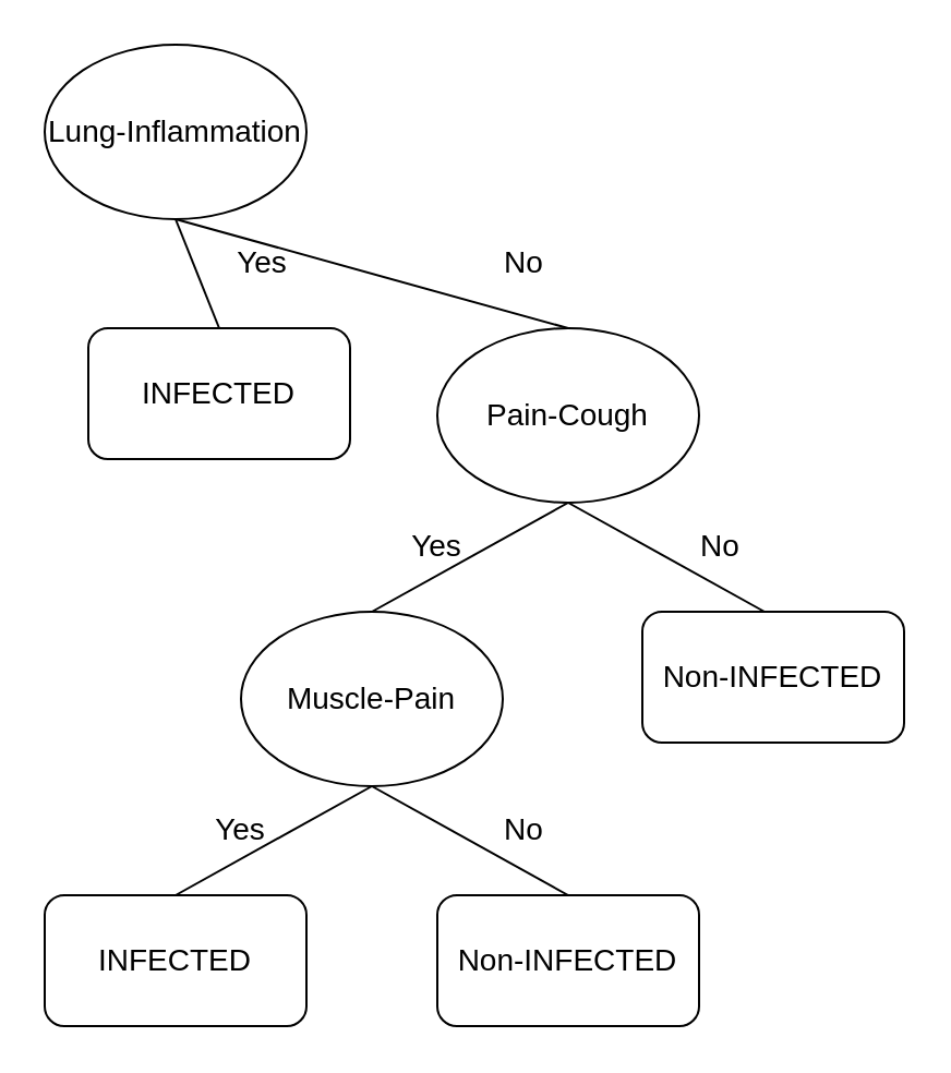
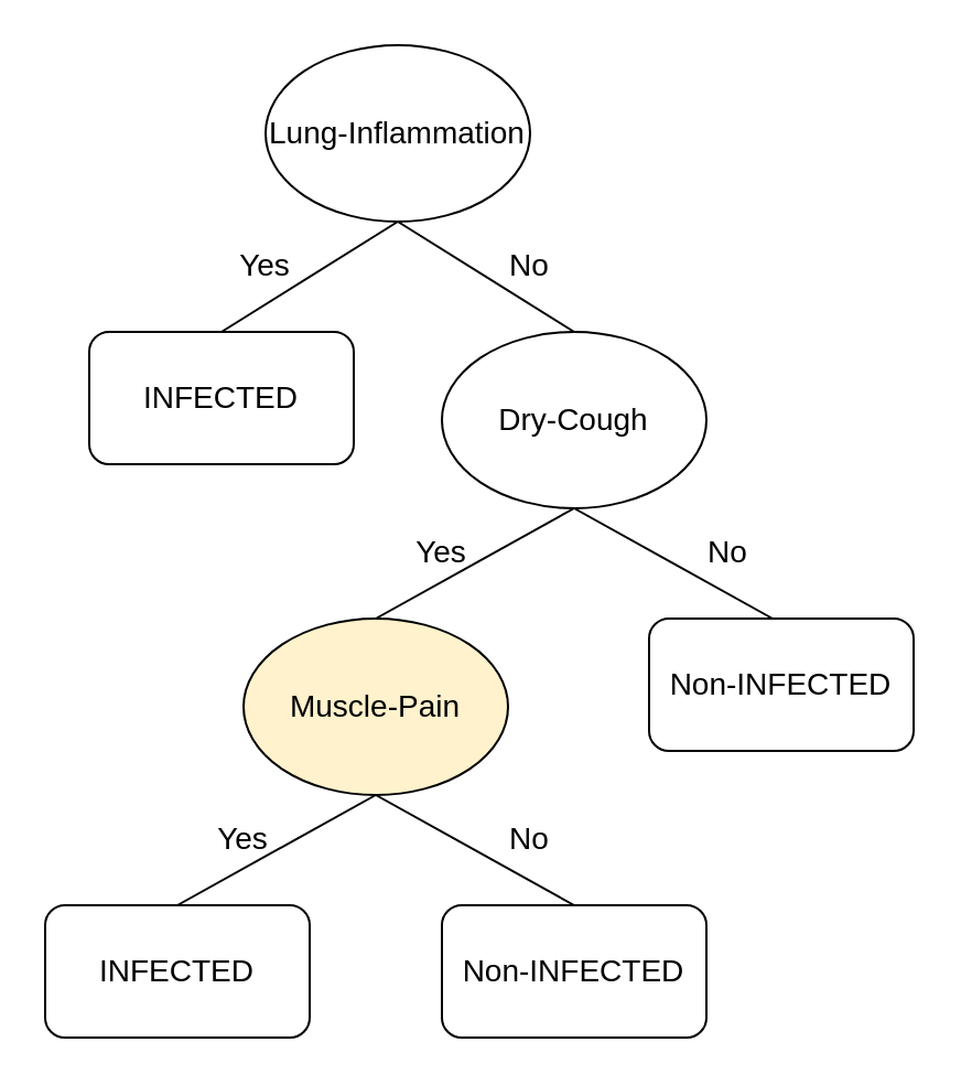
- <mxCell id="2" value="&lt;font style=&quot;font-size: 14px&quot;&gt;Lung-Inflammation&lt;/font&gt;" style="ellipse;whiteSpace=wrap;html=1;" vertex="1" parent="1"><mxGeometry x="20" y="20" width="120" height="80" as="geometry" /></mxCell>
+ <mxCell id="2" value="&lt;font style=&quot;font-size: 14px&quot;&gt;Lung-Inflammation&lt;/font&gt;" style="ellipse;whiteSpace=wrap;html=1;" vertex="1" parent="1"><mxGeometry x="120" y="20" width="120" height="80" as="geometry" /></mxCell>
- <mxCell id="5" value="&lt;font style=&quot;font-size: 14px&quot;&gt;Pain-Cough&lt;/font&gt;" style="ellipse;whiteSpace=wrap;html=1;" vertex="1" parent="1"><mxGeometry x="200" y="150" width="120" height="80" as="geometry" /></mxCell>
+ <mxCell id="5" value="&lt;font style=&quot;font-size: 14px&quot;&gt;Dry-Cough&lt;/font&gt;" style="ellipse;whiteSpace=wrap;html=1;" vertex="1" parent="1"><mxGeometry x="200" y="150" width="120" height="80" as="geometry" /></mxCell>
- <mxCell id="8" value="&lt;font style=&quot;font-size: 14px&quot;&gt;Muscle-Pain&lt;/font&gt;" style="ellipse;whiteSpace=wrap;html=1;" vertex="1" parent="1"><mxGeometry x="110" y="280" width="120" height="80" as="geometry" /></mxCell>
+ <mxCell id="8" value="&lt;font style=&quot;font-size: 14px&quot;&gt;Muscle-Pain&lt;/font&gt;" style="ellipse;whiteSpace=wrap;html=1;fillColor=#fff2cc;" vertex="1" parent="1"><mxGeometry x="110" y="280" width="120" height="80" as="geometry" /></mxCell>
